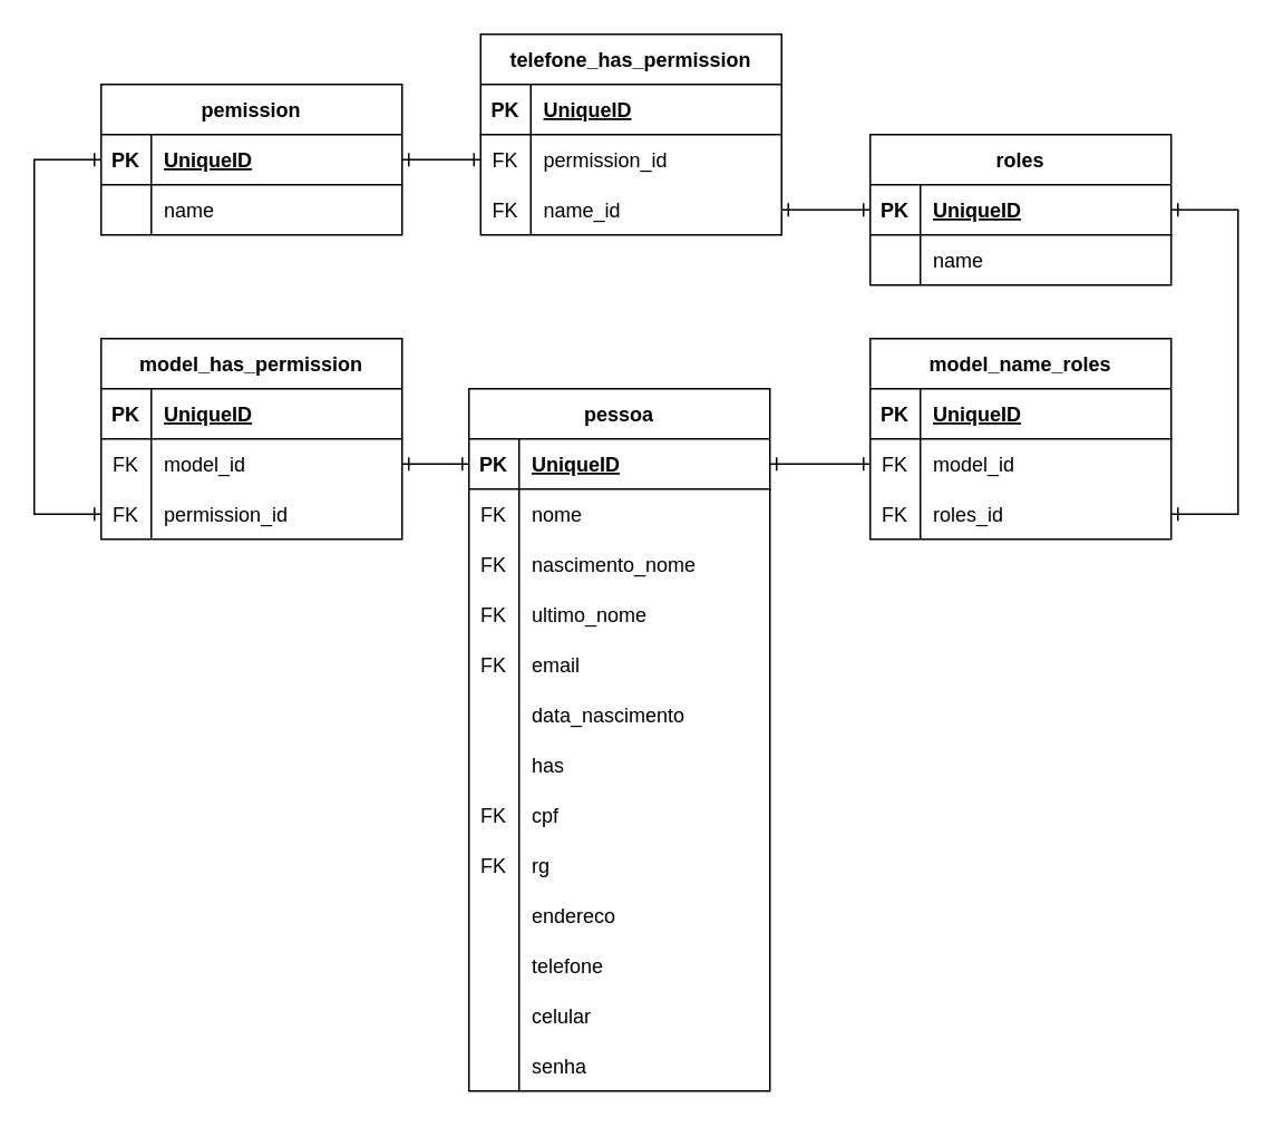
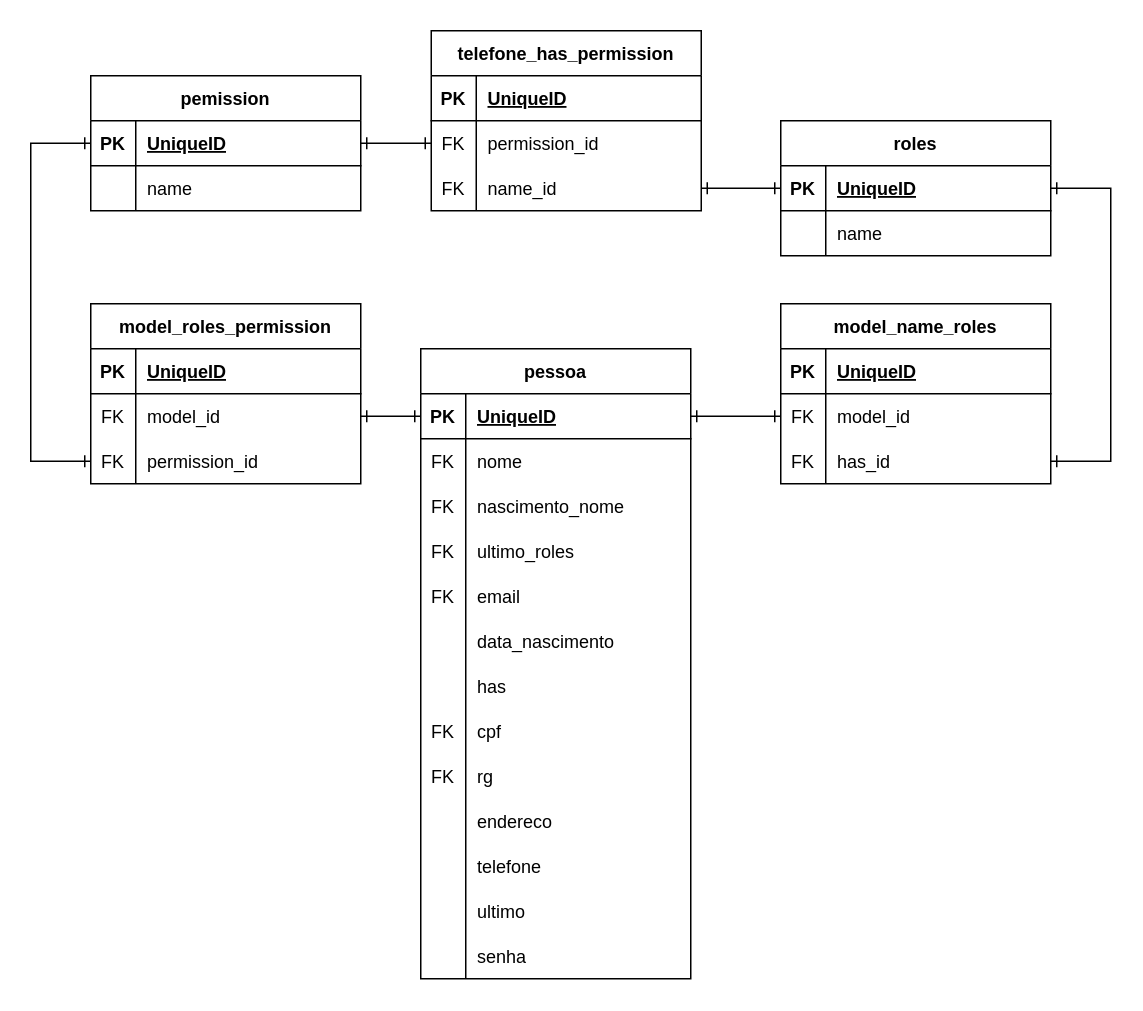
- <mxCell id="42" value="model_has_permission" style="shape=table;startSize=30;container=1;collapsible=1;childLayout=tableLayout;fixedRows=1;rowLines=0;fontStyle=1;align=center;resizeLast=1;" vertex="1" parent="1"><mxGeometry x="60" y="202" width="180" height="120" as="geometry" /></mxCell>
+ <mxCell id="42" value="model_roles_permission" style="shape=table;startSize=30;container=1;collapsible=1;childLayout=tableLayout;fixedRows=1;rowLines=0;fontStyle=1;align=center;resizeLast=1;" vertex="1" parent="1"><mxGeometry x="60" y="202" width="180" height="120" as="geometry" /></mxCell>
- <mxCell id="61" value="roles_id" style="shape=partialRectangle;connectable=0;fillColor=none;top=0;left=0;bottom=0;right=0;align=left;spacingLeft=6;overflow=hidden;" vertex="1" parent="59"><mxGeometry x="30" width="150" height="30" as="geometry"><mxRectangle width="150" height="30" as="alternateBounds" /></mxGeometry></mxCell>
+ <mxCell id="61" value="has_id" style="shape=partialRectangle;connectable=0;fillColor=none;top=0;left=0;bottom=0;right=0;align=left;spacingLeft=6;overflow=hidden;" vertex="1" parent="59"><mxGeometry x="30" width="150" height="30" as="geometry"><mxRectangle width="150" height="30" as="alternateBounds" /></mxGeometry></mxCell>
- <mxCell id="14" value="ultimo_nome" style="shape=partialRectangle;connectable=0;fillColor=none;top=0;left=0;bottom=0;right=0;align=left;spacingLeft=6;overflow=hidden;" vertex="1" parent="12"><mxGeometry x="30" width="150" height="30" as="geometry"><mxRectangle width="150" height="30" as="alternateBounds" /></mxGeometry></mxCell>
+ <mxCell id="14" value="ultimo_roles" style="shape=partialRectangle;connectable=0;fillColor=none;top=0;left=0;bottom=0;right=0;align=left;spacingLeft=6;overflow=hidden;" vertex="1" parent="12"><mxGeometry x="30" width="150" height="30" as="geometry"><mxRectangle width="150" height="30" as="alternateBounds" /></mxGeometry></mxCell>
- <mxCell id="38" value="celular" style="shape=partialRectangle;connectable=0;fillColor=none;top=0;left=0;bottom=0;right=0;align=left;spacingLeft=6;overflow=hidden;" vertex="1" parent="36"><mxGeometry x="30" width="150" height="30" as="geometry"><mxRectangle width="150" height="30" as="alternateBounds" /></mxGeometry></mxCell>
+ <mxCell id="38" value="ultimo" style="shape=partialRectangle;connectable=0;fillColor=none;top=0;left=0;bottom=0;right=0;align=left;spacingLeft=6;overflow=hidden;" vertex="1" parent="36"><mxGeometry x="30" width="150" height="30" as="geometry"><mxRectangle width="150" height="30" as="alternateBounds" /></mxGeometry></mxCell>
